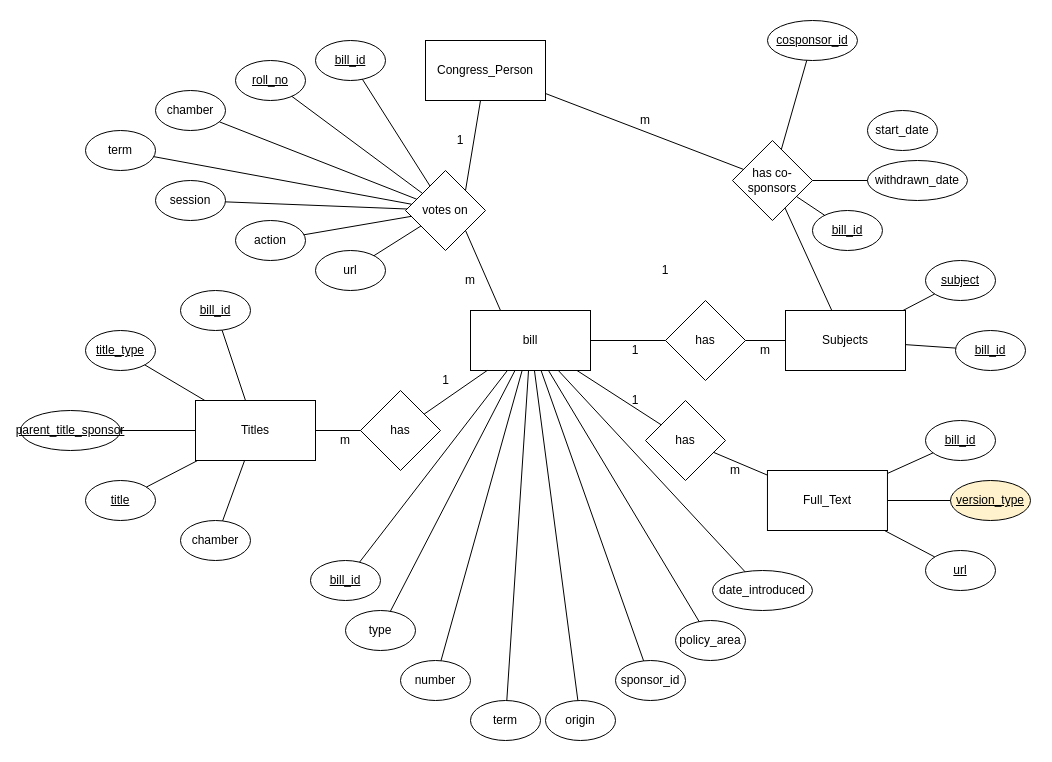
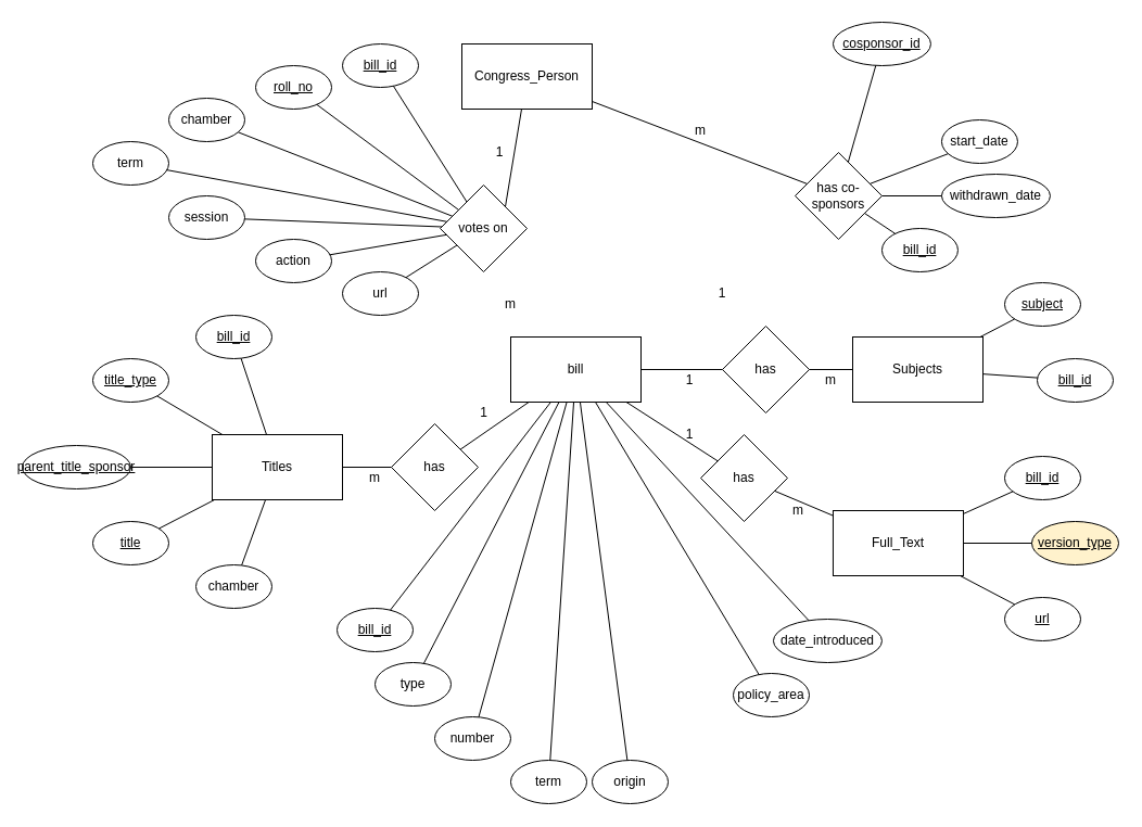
- <mxCell id="25" value="" style="endArrow=none;html=1;" parent="1" source="5" target="15" edge="1"><mxGeometry width="50" height="50" relative="1" as="geometry"><mxPoint x="756.96" y="370" as="sourcePoint" /><mxPoint x="806.96" y="320" as="targetPoint" /></mxGeometry></mxCell>
+ <mxCell id="25" value="" style="endArrow=none;html=1;" parent="1" source="5" target="19" edge="1"><mxGeometry width="50" height="50" relative="1" as="geometry"><mxPoint x="756.96" y="370" as="sourcePoint" /><mxPoint x="806.96" y="320" as="targetPoint" /></mxGeometry></mxCell>
- <mxCell id="6" value="" style="endArrow=none;html=1;entryX=1;entryY=1;entryDx=0;entryDy=0;exitX=0.25;exitY=0;exitDx=0;exitDy=0;" parent="1" source="4" target="3" edge="1"><mxGeometry width="50" height="50" relative="1" as="geometry"><mxPoint x="390" y="200" as="sourcePoint" /><mxPoint x="440" y="150" as="targetPoint" /></mxGeometry></mxCell>
- <mxCell id="86" value="" style="endArrow=none;html=1;" parent="1" source="79" target="4" edge="1"><mxGeometry width="50" height="50" relative="1" as="geometry"><mxPoint x="419.888" y="640.815" as="sourcePoint" /><mxPoint x="544.483" y="400" as="targetPoint" /></mxGeometry></mxCell>
- <mxCell id="79" value="sponsor_id" style="ellipse;whiteSpace=wrap;html=1;" parent="1" vertex="1"><mxGeometry x="615" y="660" width="70" height="40" as="geometry" /></mxCell>
